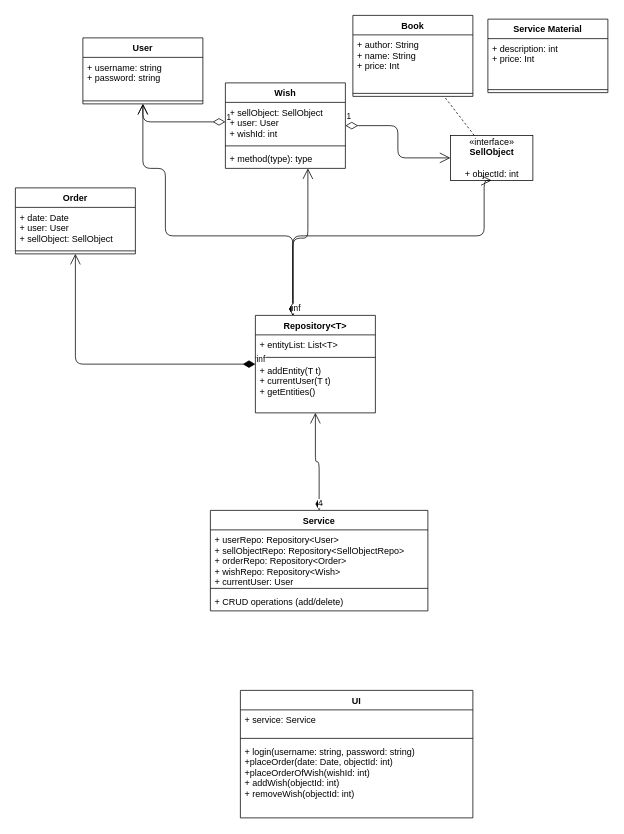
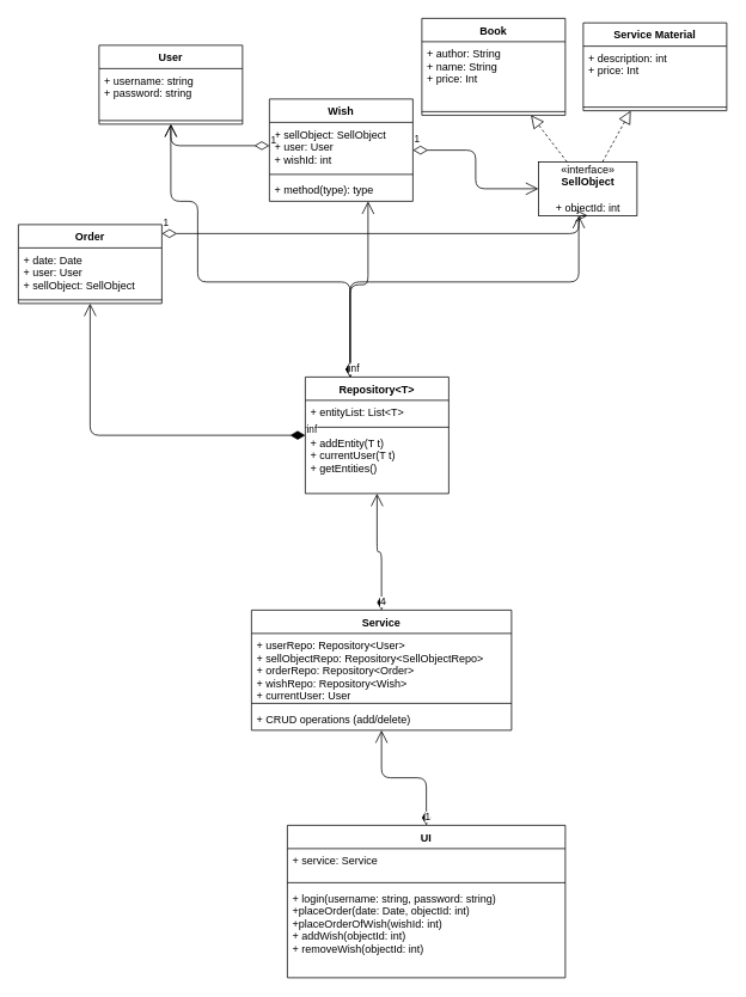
- <mxCell id="19" value="" style="endArrow=none;dashed=1;endFill=0;endSize=12;html=1;" edge="1" parent="1" source="12" target="13"><mxGeometry width="160" relative="1" as="geometry"><mxPoint x="320" y="350" as="sourcePoint" /><mxPoint x="480" y="350" as="targetPoint" /></mxGeometry></mxCell>
+ <mxCell id="19" value="" style="endArrow=block;dashed=1;endFill=0;endSize=12;html=1;" edge="1" parent="1" source="12" target="13"><mxGeometry width="160" relative="1" as="geometry"><mxPoint x="320" y="350" as="sourcePoint" /><mxPoint x="480" y="350" as="targetPoint" /></mxGeometry></mxCell>
+ <mxCell id="20" value="" style="endArrow=block;dashed=1;endFill=0;endSize=12;html=1;" edge="1" parent="1" source="12" target="16"><mxGeometry width="160" relative="1" as="geometry"><mxPoint x="639.818" y="170" as="sourcePoint" /><mxPoint x="586.095" y="106" as="targetPoint" /><Array as="points" /></mxGeometry></mxCell>
+ <mxCell id="21" value="1" style="endArrow=open;html=1;endSize=12;startArrow=diamondThin;startSize=14;startFill=0;edgeStyle=orthogonalEdgeStyle;align=left;verticalAlign=bottom;" edge="1" parent="1" source="9" target="12"><mxGeometry x="-1" y="3" relative="1" as="geometry"><mxPoint x="390" y="180" as="sourcePoint" /><mxPoint x="270" y="103" as="targetPoint" /><Array as="points"><mxPoint x="645" y="260" /></Array></mxGeometry></mxCell>
+ <mxCell id="41" value="1" style="endArrow=open;html=1;endSize=12;startArrow=diamondThin;startSize=14;startFill=1;edgeStyle=orthogonalEdgeStyle;align=left;verticalAlign=bottom;" edge="1" parent="1" source="37" target="23"><mxGeometry x="-1" y="3" relative="1" as="geometry"><mxPoint x="300" y="800" as="sourcePoint" /><mxPoint x="460" y="800" as="targetPoint" /></mxGeometry></mxCell>
